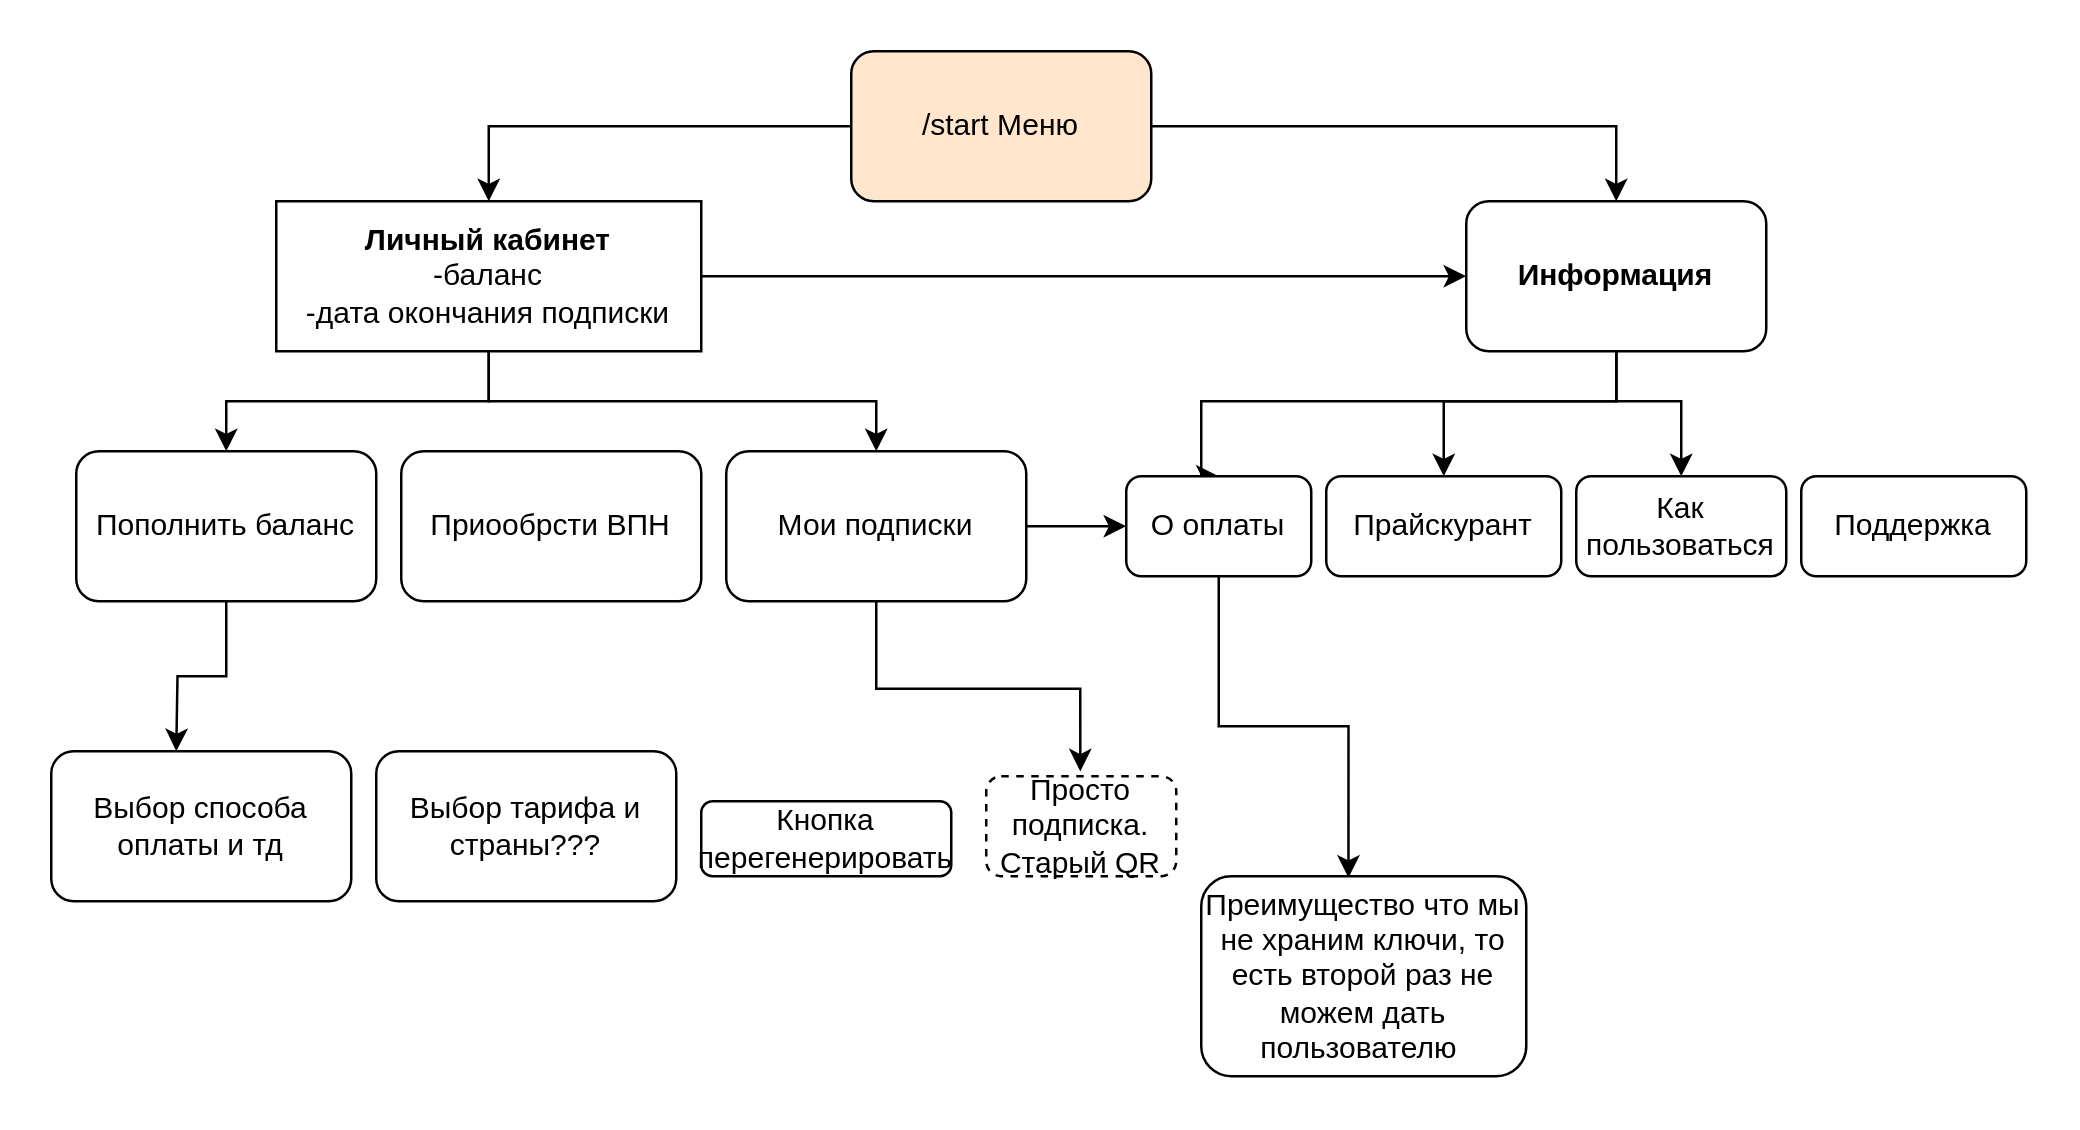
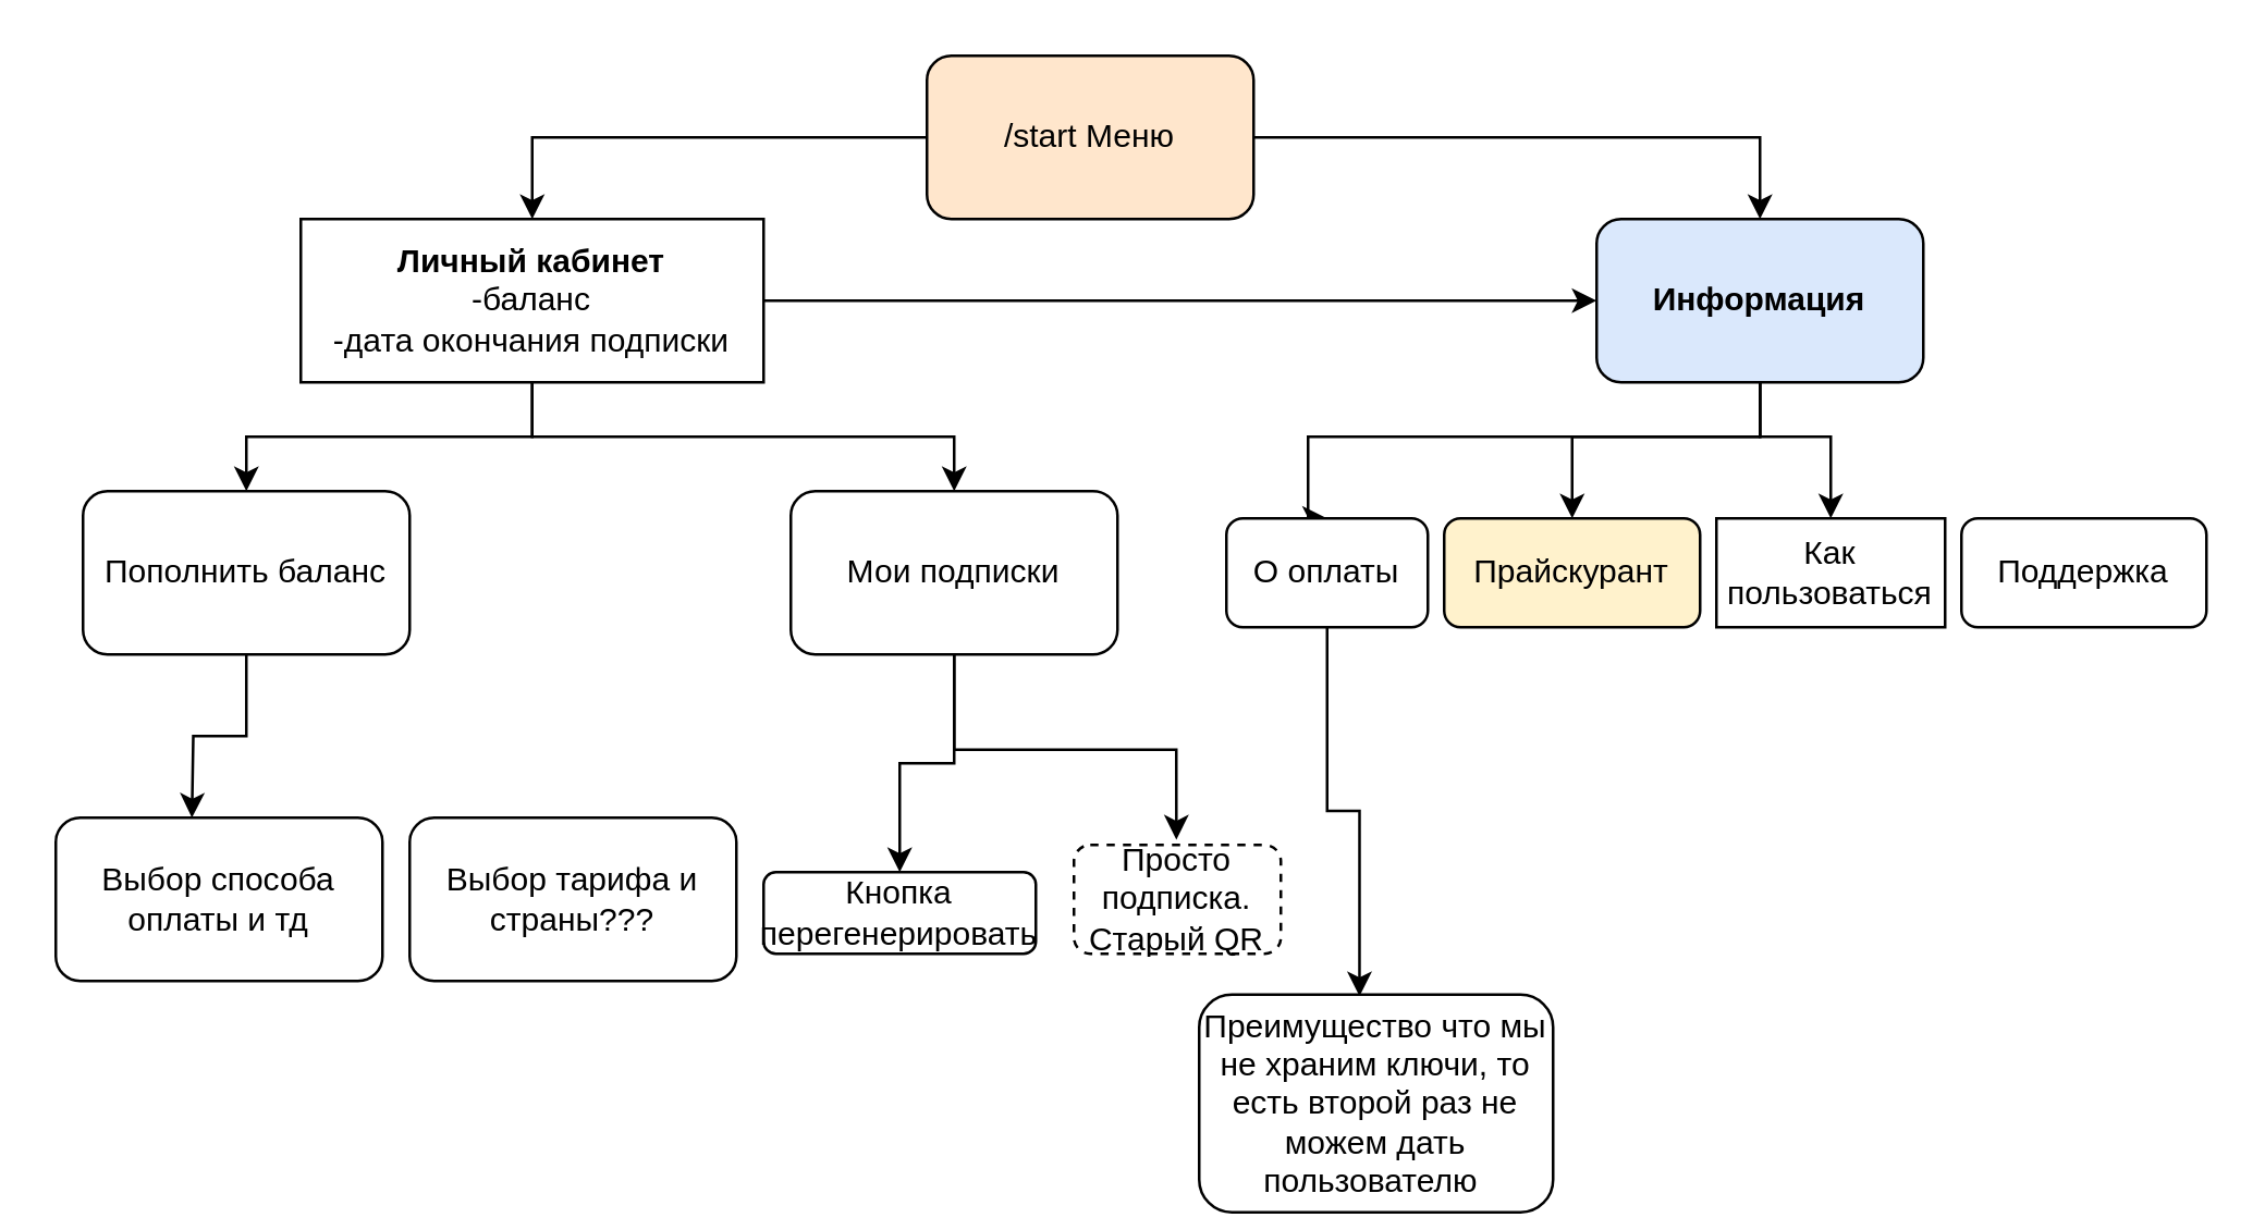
- <mxCell id="12" value="&lt;b&gt;Информация&lt;/b&gt;" style="rounded=1;whiteSpace=wrap;html=1;" parent="1" vertex="1"><mxGeometry x="586" y="80" width="120" height="60" as="geometry" /></mxCell>
+ <mxCell id="12" value="&lt;b&gt;Информация&lt;/b&gt;" style="rounded=1;whiteSpace=wrap;html=1;fillColor=#dae8fc;" parent="1" vertex="1"><mxGeometry x="586" y="80" width="120" height="60" as="geometry" /></mxCell>
- <mxCell id="15" value="Приообрсти ВПН" style="rounded=1;whiteSpace=wrap;html=1;" parent="1" vertex="1"><mxGeometry x="160" y="180" width="120" height="60" as="geometry" /></mxCell>
- <mxCell id="23" style="edgeStyle=orthogonalEdgeStyle;rounded=0;orthogonalLoop=1;jettySize=auto;html=1;" parent="1" source="24" target="19" edge="1"><mxGeometry relative="1" as="geometry" /></mxCell>
+ <mxCell id="23" style="edgeStyle=orthogonalEdgeStyle;rounded=0;orthogonalLoop=1;jettySize=auto;html=1;entryX=0.5;entryY=0;entryDx=0;entryDy=0;" parent="1" source="24" target="28" edge="1"><mxGeometry relative="1" as="geometry" /></mxCell>
- <mxCell id="21" value="Прайскурант" style="rounded=1;whiteSpace=wrap;html=1;" parent="1" vertex="1"><mxGeometry x="530" y="190" width="94" height="40" as="geometry" /></mxCell>
+ <mxCell id="21" value="Прайскурант" style="rounded=1;whiteSpace=wrap;html=1;fillColor=#fff2cc;" parent="1" vertex="1"><mxGeometry x="530" y="190" width="94" height="40" as="geometry" /></mxCell>
- <mxCell id="20" value="Как пользоваться" style="rounded=1;whiteSpace=wrap;html=1;" parent="1" vertex="1"><mxGeometry x="630" y="190" width="84" height="40" as="geometry" /></mxCell>
+ <mxCell id="20" value="Как пользоваться" style="whiteSpace=wrap;html=1;rounded=0;" parent="1" vertex="1"><mxGeometry x="630" y="190" width="84" height="40" as="geometry" /></mxCell>
- <mxCell id="27" value="Преимущество что мы не храним ключи, то есть второй раз не можем дать пользователю&amp;nbsp;" style="rounded=1;whiteSpace=wrap;html=1;" parent="1" vertex="1"><mxGeometry x="480" y="350" width="130" height="80" as="geometry" /></mxCell>
+ <mxCell id="27" value="Преимущество что мы не храним ключи, то есть второй раз не можем дать пользователю&amp;nbsp;" style="rounded=1;whiteSpace=wrap;html=1;" parent="1" vertex="1"><mxGeometry x="440" y="365" width="130" height="80" as="geometry" /></mxCell>
